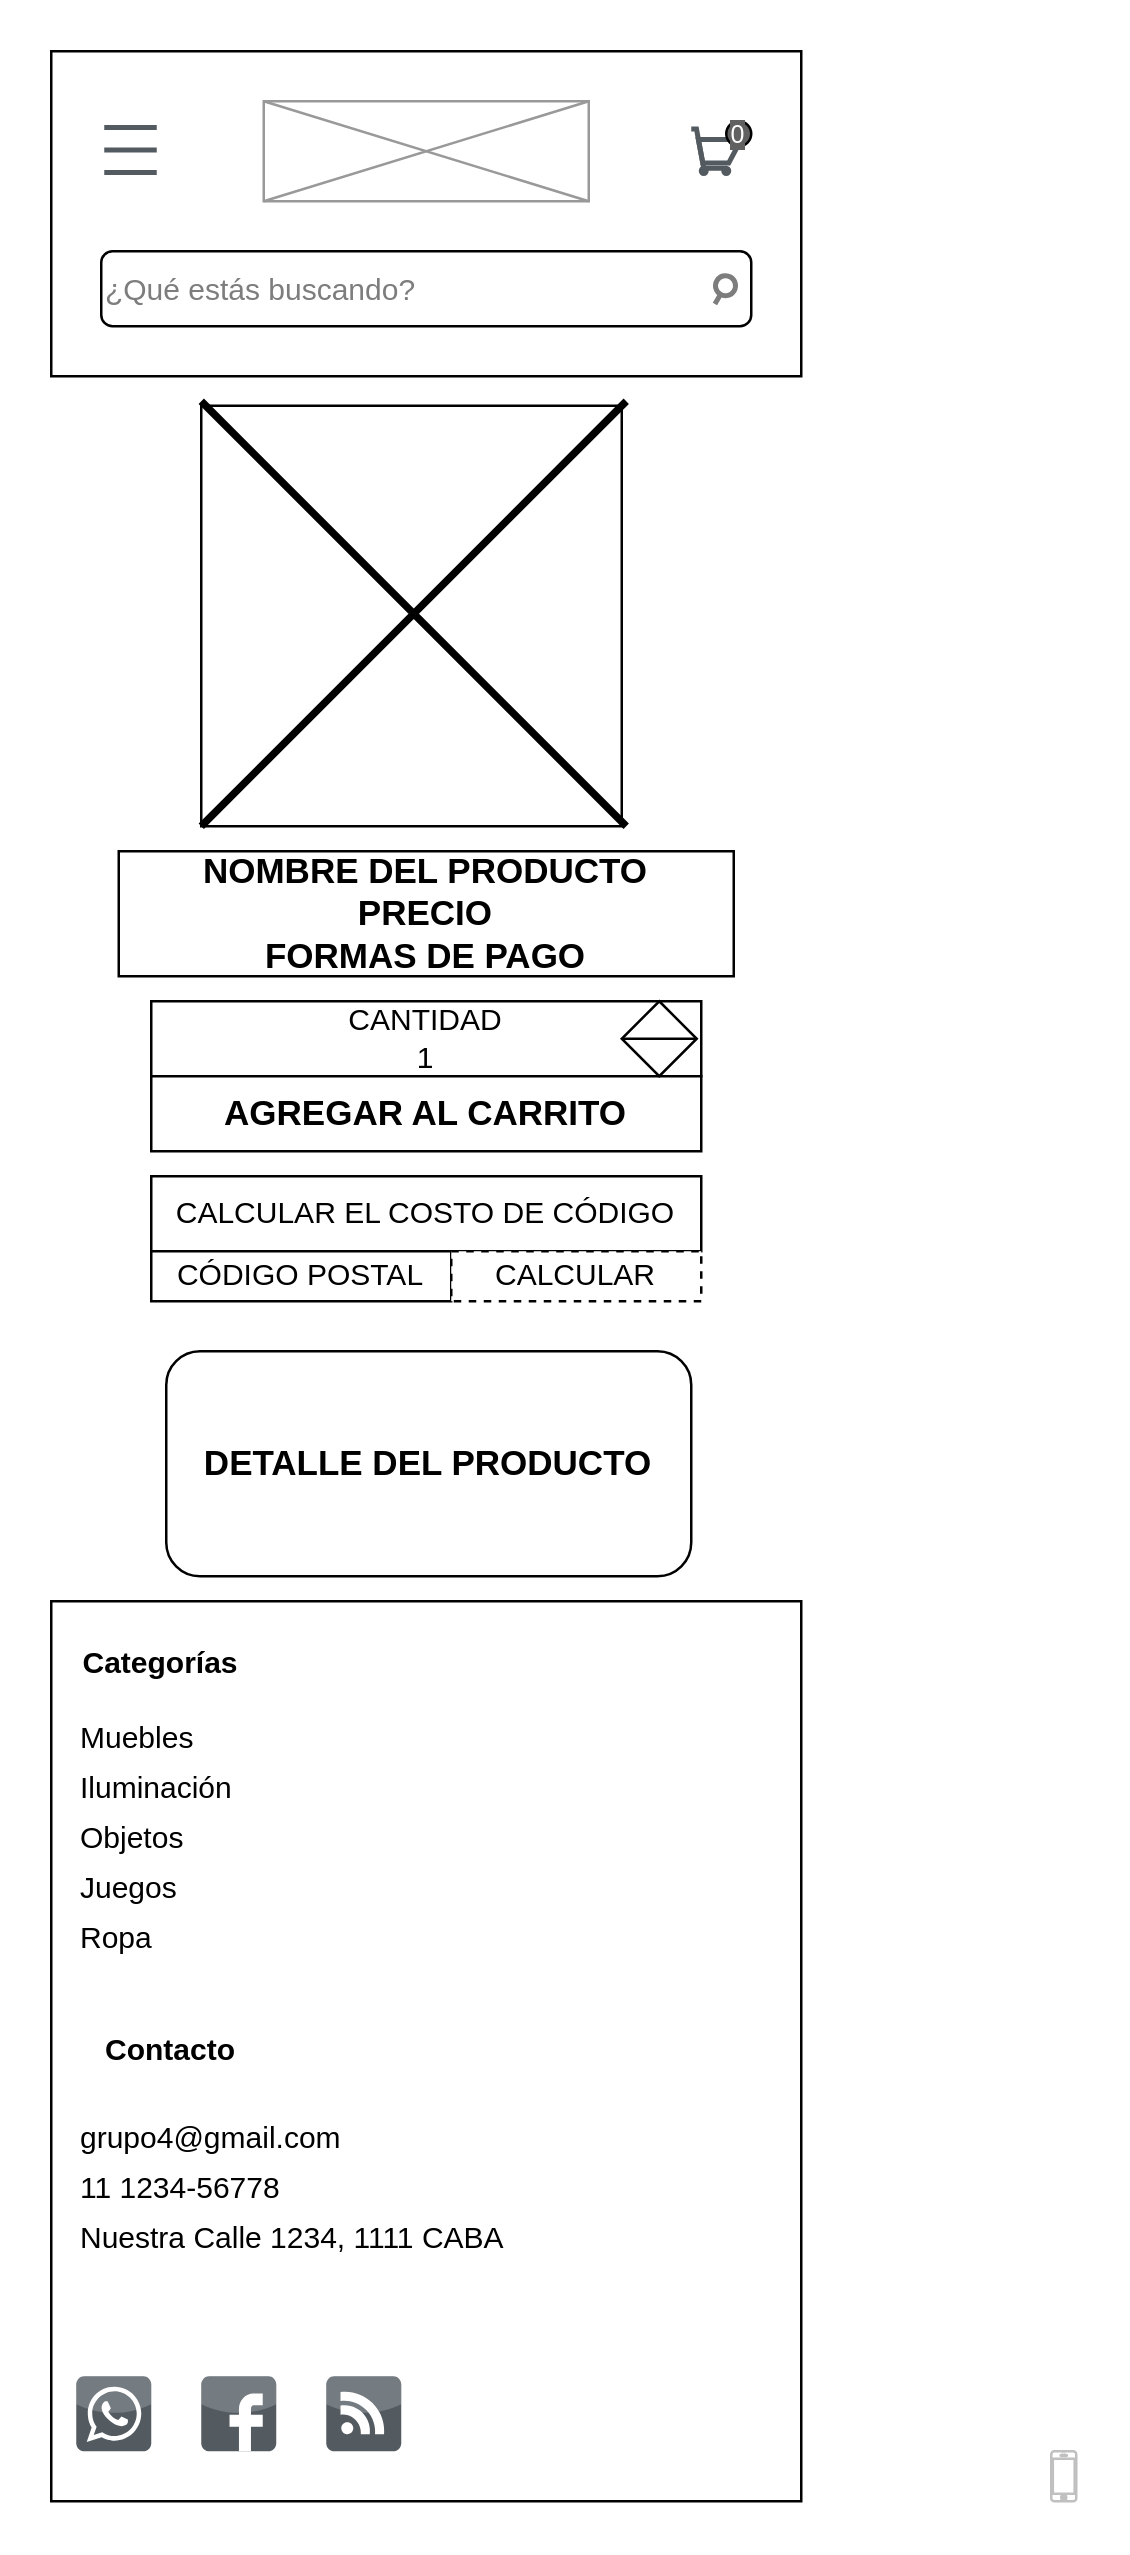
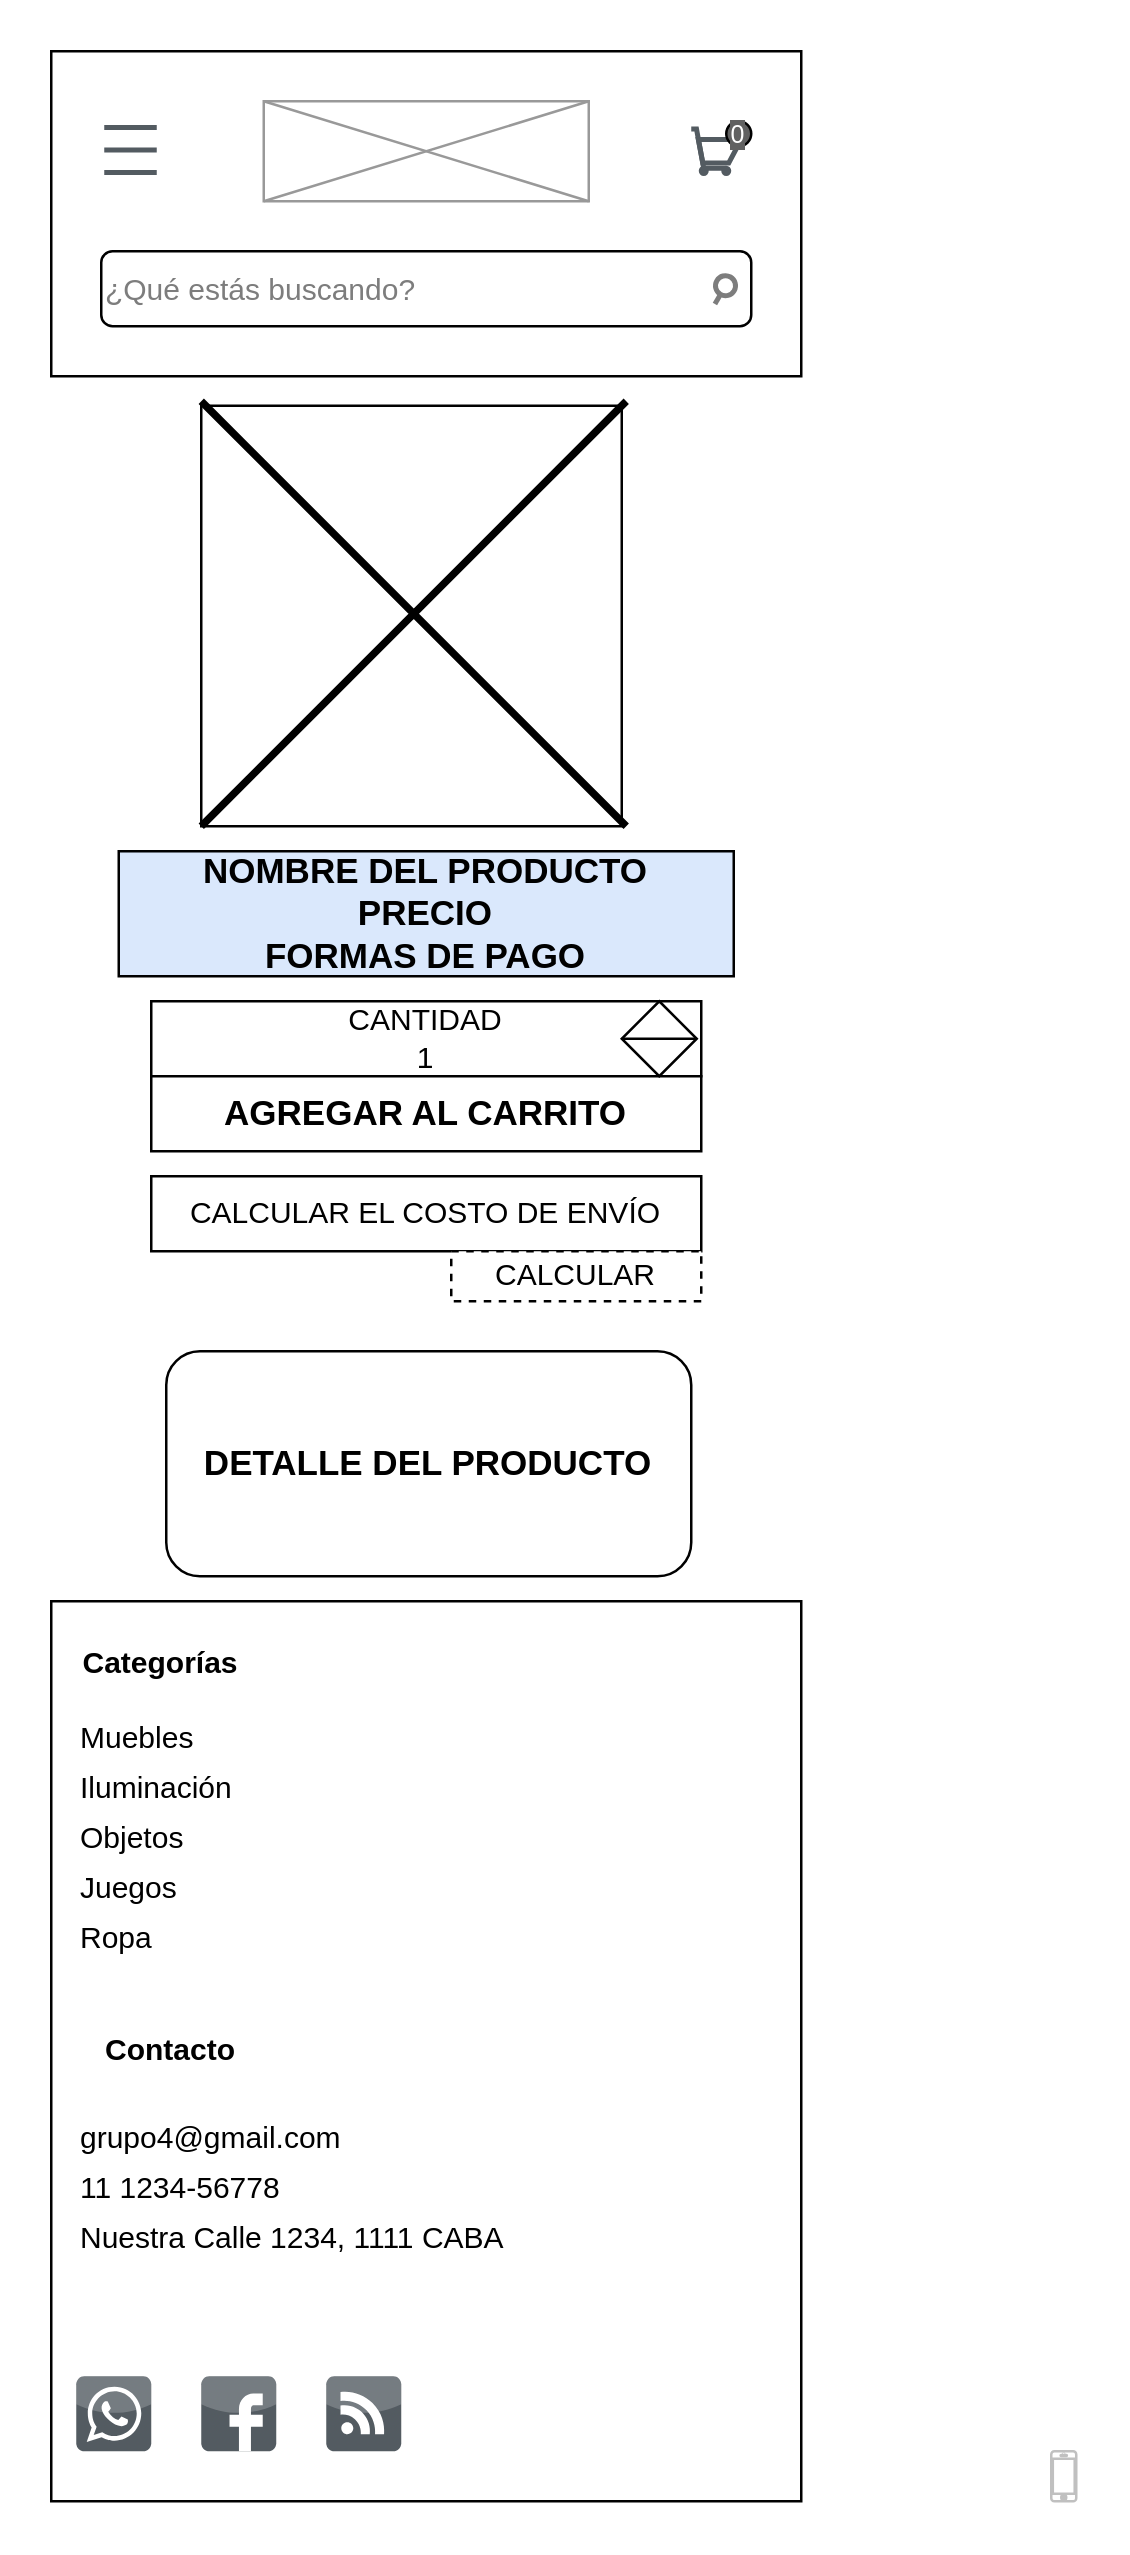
- <mxCell id="27" value="&lt;b&gt;&lt;font style=&quot;font-size: 14px;&quot;&gt;NOMBRE DEL PRODUCTO&lt;br&gt;PRECIO&lt;br&gt;FORMAS DE PAGO&lt;/font&gt;&lt;/b&gt;" style="rounded=0;whiteSpace=wrap;html=1;" vertex="1" parent="1"><mxGeometry x="47" y="340" width="246" height="50" as="geometry" /></mxCell>
+ <mxCell id="27" value="&lt;b&gt;&lt;font style=&quot;font-size: 14px;&quot;&gt;NOMBRE DEL PRODUCTO&lt;br&gt;PRECIO&lt;br&gt;FORMAS DE PAGO&lt;/font&gt;&lt;/b&gt;" style="rounded=0;whiteSpace=wrap;html=1;fillColor=#dae8fc;" vertex="1" parent="1"><mxGeometry x="47" y="340" width="246" height="50" as="geometry" /></mxCell>
- <mxCell id="30" value="CALCULAR EL COSTO DE CÓDIGO" style="rounded=0;whiteSpace=wrap;html=1;" vertex="1" parent="1"><mxGeometry x="60" y="470" width="220" height="30" as="geometry" /></mxCell>
+ <mxCell id="30" value="CALCULAR EL COSTO DE ENVÍO" style="rounded=0;whiteSpace=wrap;html=1;" vertex="1" parent="1"><mxGeometry x="60" y="470" width="220" height="30" as="geometry" /></mxCell>
- <mxCell id="31" value="CÓDIGO POSTAL" style="rounded=0;whiteSpace=wrap;html=1;" vertex="1" parent="1"><mxGeometry x="60" y="500" width="120" height="20" as="geometry" /></mxCell>
